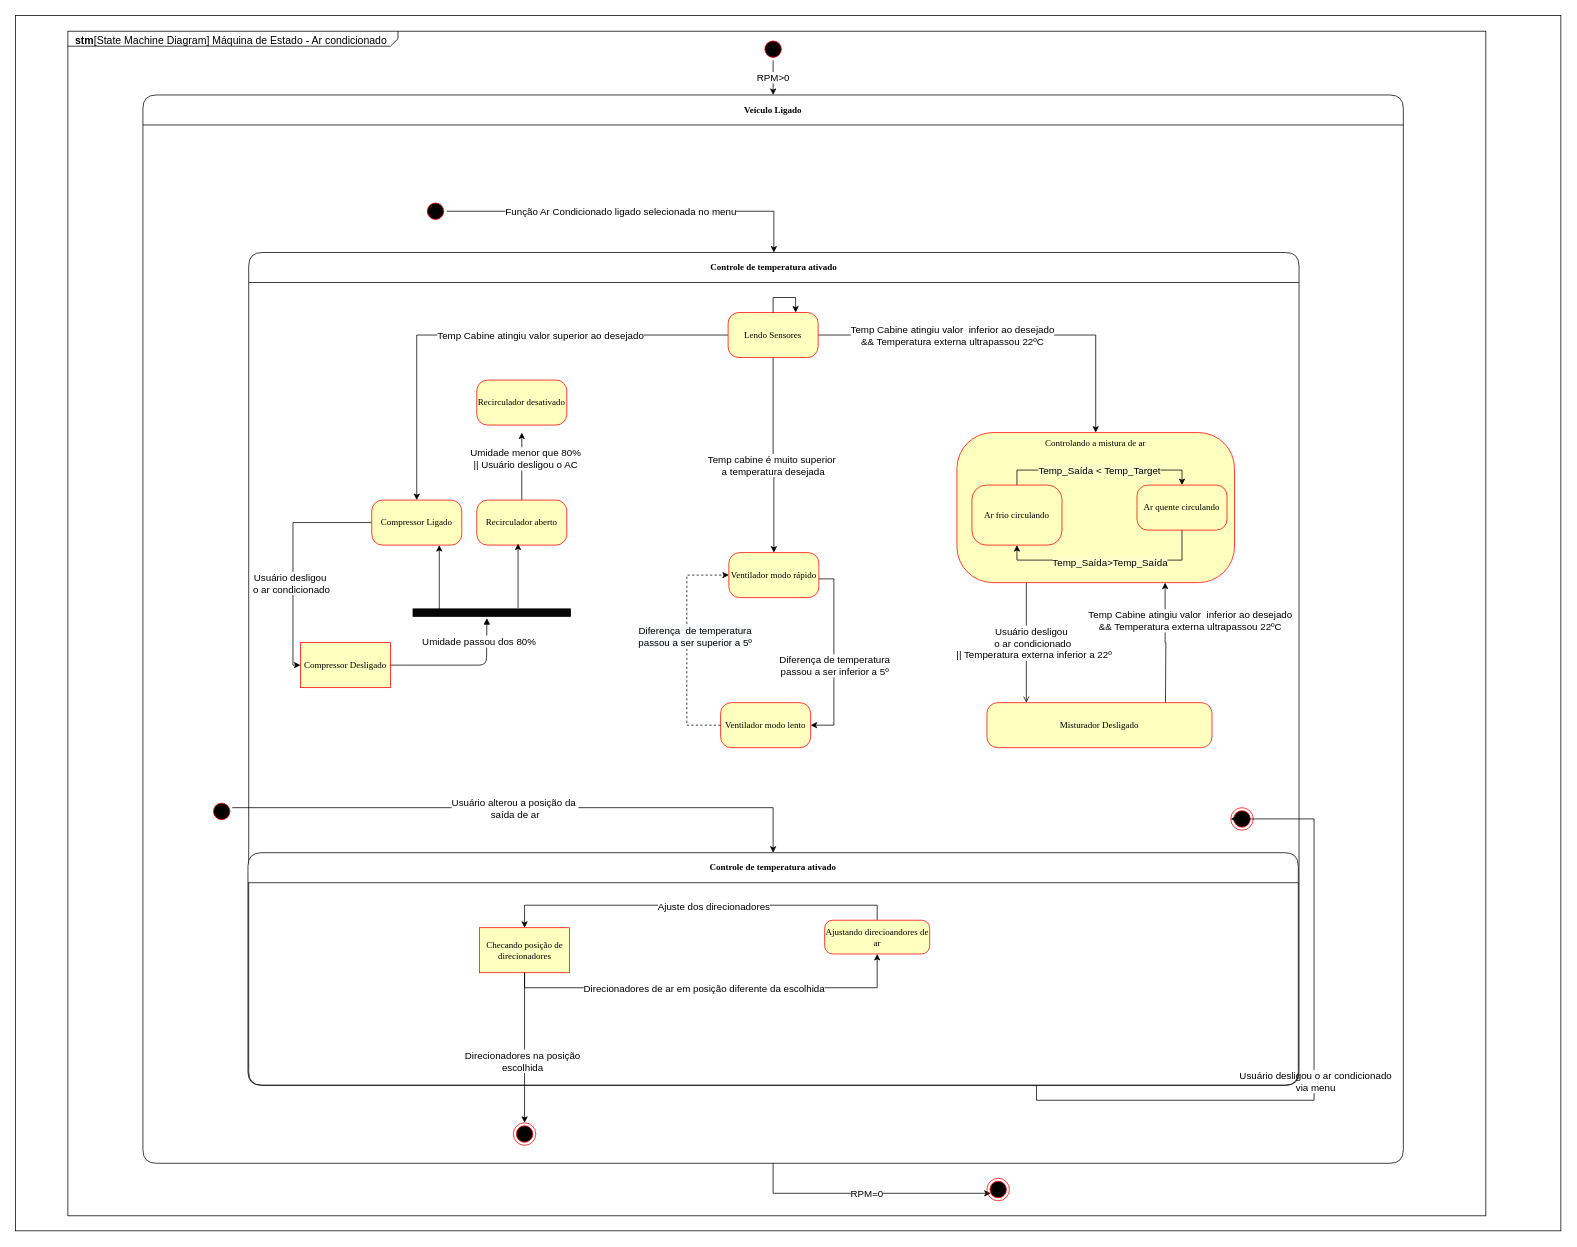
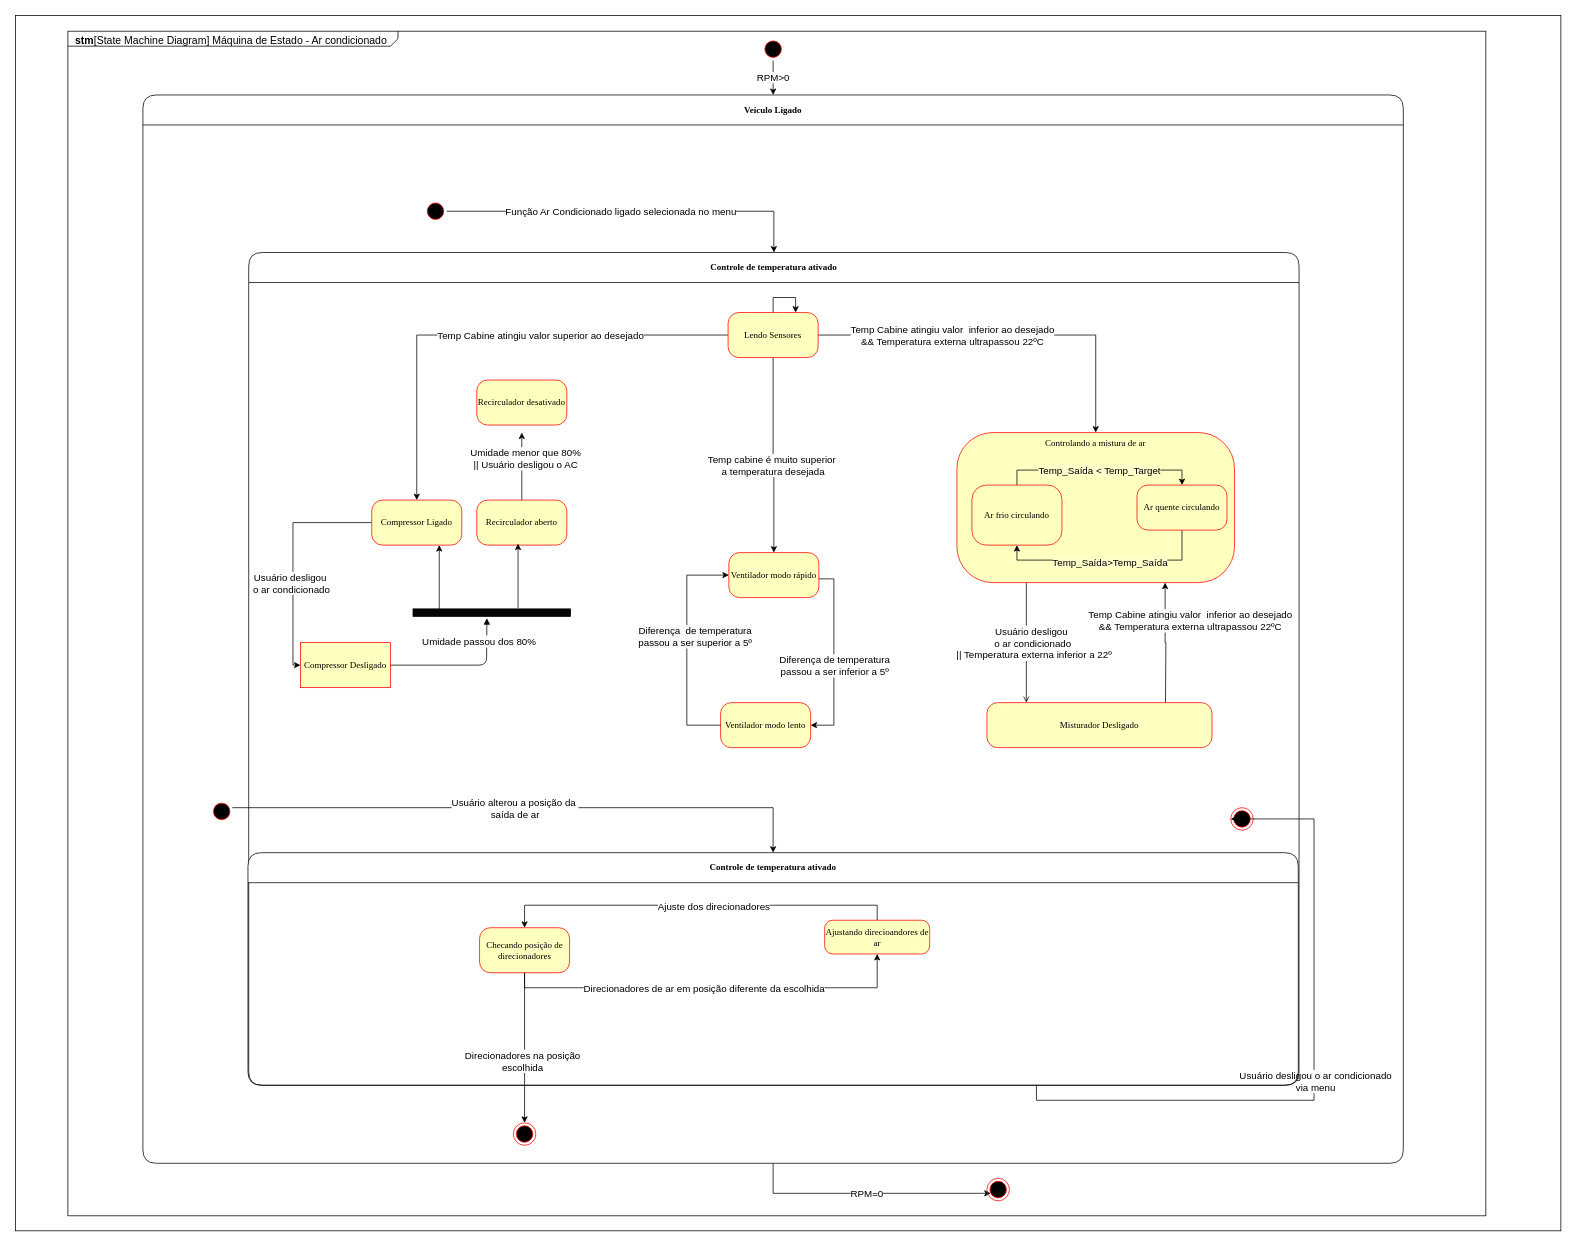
- <mxCell id="59" style="edgeStyle=orthogonalEdgeStyle;rounded=0;orthogonalLoop=1;jettySize=auto;html=1;fontSize=13;startArrow=none;startFill=0;exitX=0;exitY=0.5;exitDx=0;exitDy=0;dashed=1;" parent="1" source="22" target="42" edge="1"><mxGeometry relative="1" as="geometry"><mxPoint x="951" y="966" as="sourcePoint" /><mxPoint x="951" y="766" as="targetPoint" /><Array as="points"><mxPoint x="915" y="966" /><mxPoint x="915" y="766" /></Array></mxGeometry></mxCell>
+ <mxCell id="59" style="edgeStyle=orthogonalEdgeStyle;rounded=0;orthogonalLoop=1;jettySize=auto;html=1;fontSize=13;startArrow=none;startFill=0;exitX=0;exitY=0.5;exitDx=0;exitDy=0;" parent="1" source="22" target="42" edge="1"><mxGeometry relative="1" as="geometry"><mxPoint x="951" y="966" as="sourcePoint" /><mxPoint x="951" y="766" as="targetPoint" /><Array as="points"><mxPoint x="915" y="966" /><mxPoint x="915" y="766" /></Array></mxGeometry></mxCell>
- <mxCell id="12" value="Checando posição de direcionadores" style="whiteSpace=wrap;html=1;arcSize=24;fillColor=#ffffc0;strokeColor=#ff0000;shadow=0;comic=0;labelBackgroundColor=none;fontFamily=Verdana;fontSize=12;fontColor=#000000;align=center;rounded=0;" parent="9" vertex="1"><mxGeometry x="448.71" y="1110" width="120" height="60" as="geometry" /></mxCell>
+ <mxCell id="12" value="Checando posição de direcionadores" style="rounded=1;whiteSpace=wrap;html=1;arcSize=24;fillColor=#ffffc0;strokeColor=#ff0000;shadow=0;comic=0;labelBackgroundColor=none;fontFamily=Verdana;fontSize=12;fontColor=#000000;align=center;" parent="9" vertex="1"><mxGeometry x="448.71" y="1110" width="120" height="60" as="geometry" /></mxCell>
